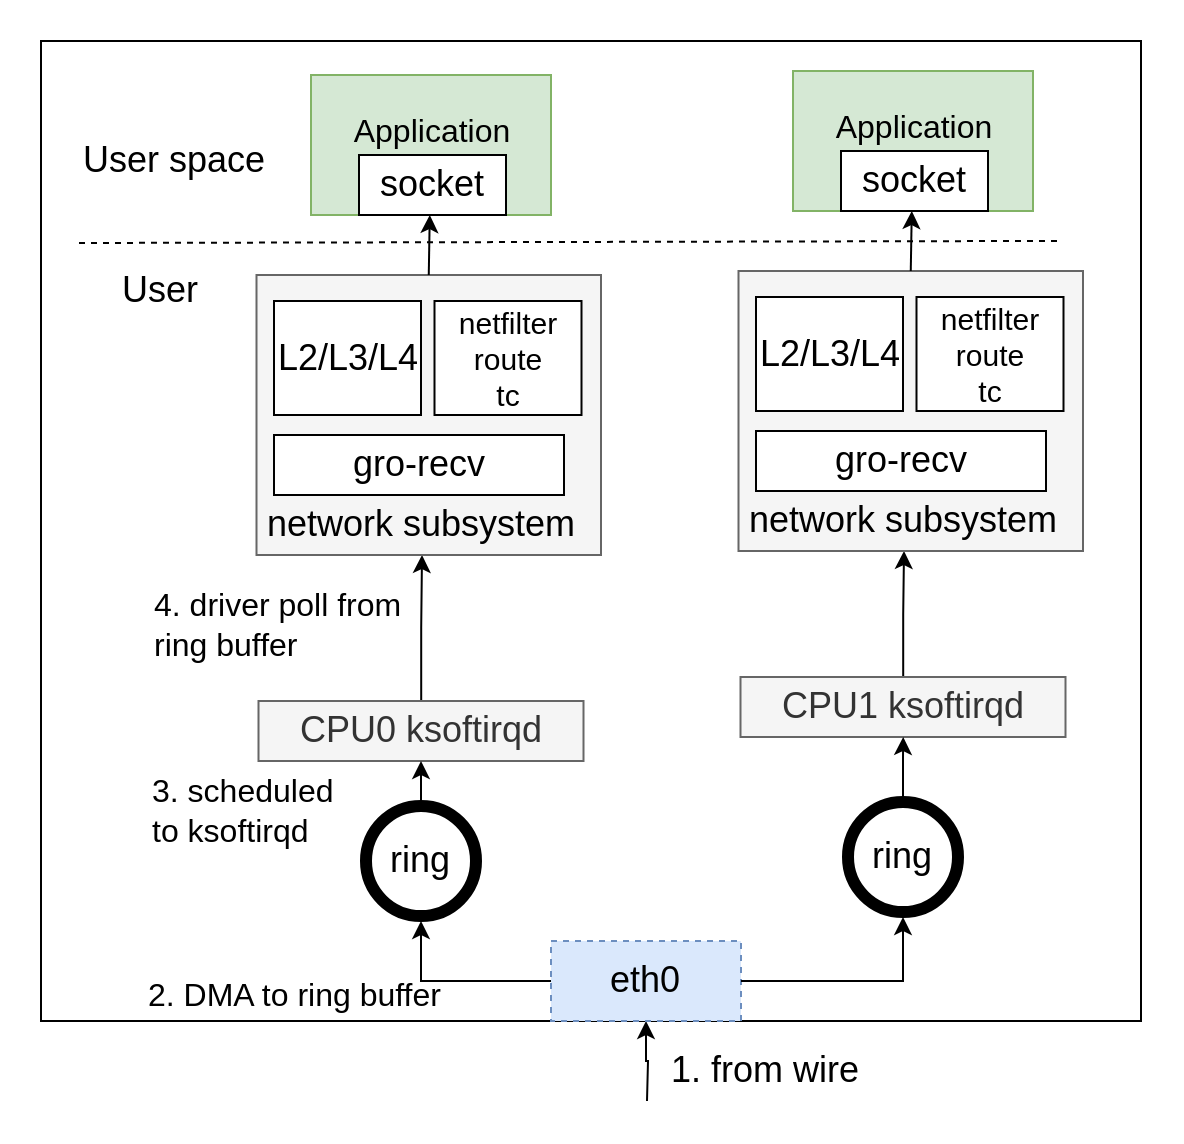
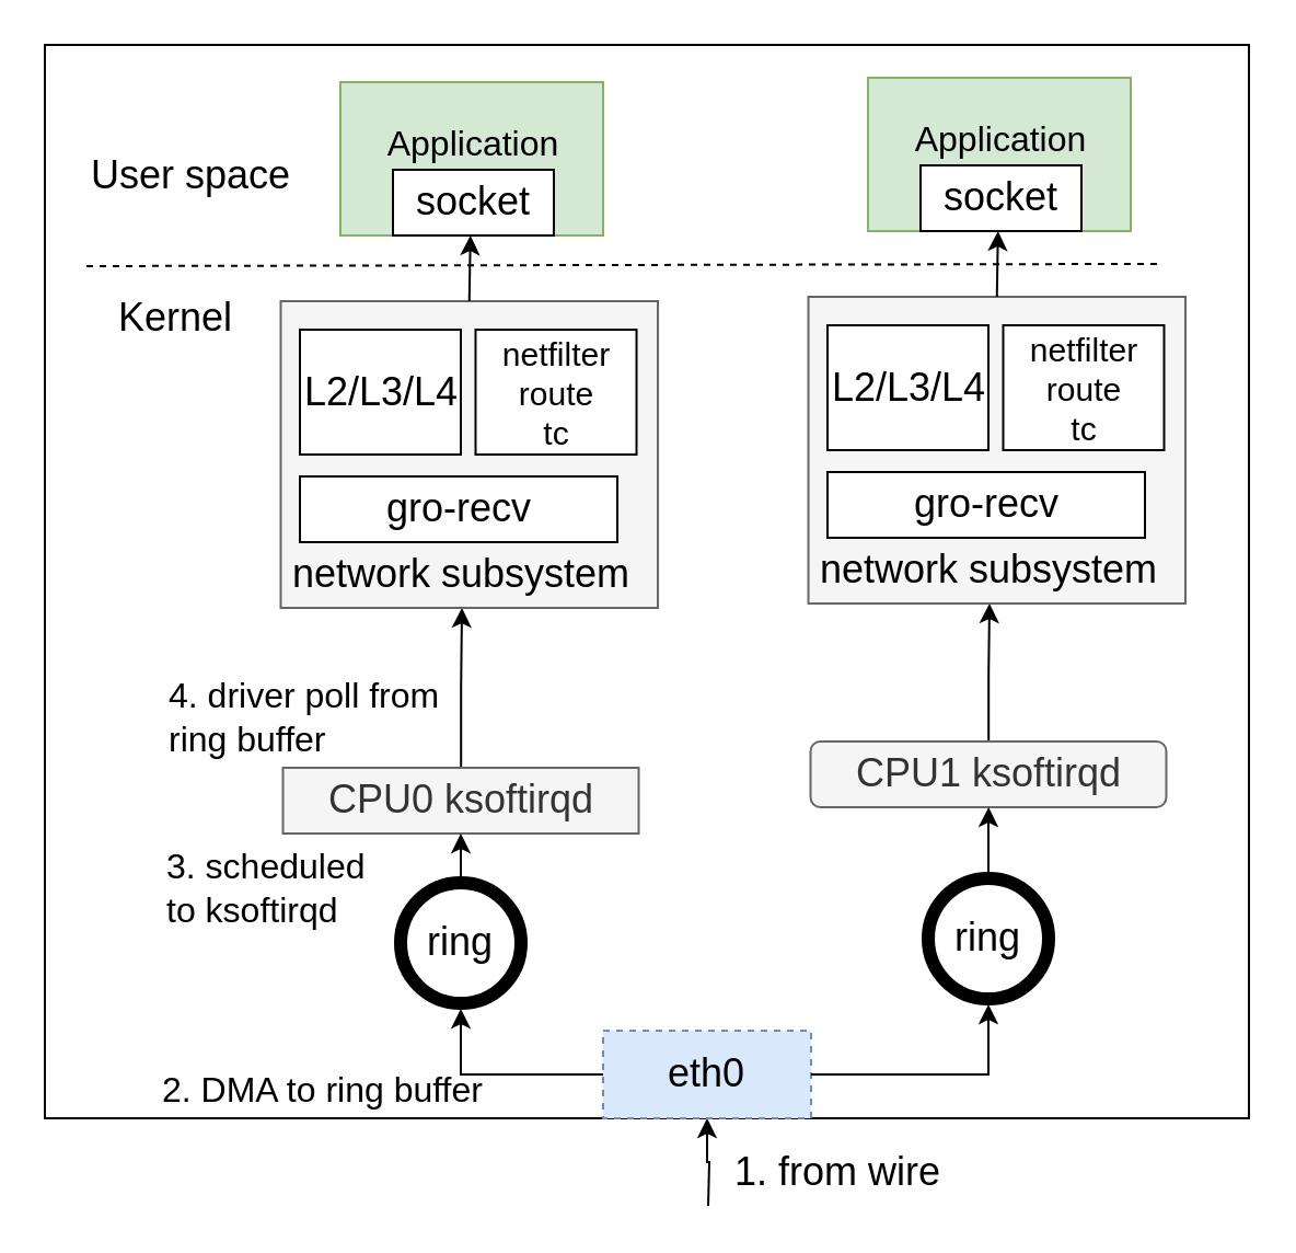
- <mxCell id="22" value="User" style="text;html=1;strokeColor=none;fillColor=none;align=center;verticalAlign=middle;whiteSpace=wrap;rounded=0;fontSize=18;" vertex="1" parent="1"><mxGeometry x="40" y="130" width="80" height="30" as="geometry" /></mxCell>
+ <mxCell id="22" value="Kernel" style="text;html=1;strokeColor=none;fillColor=none;align=center;verticalAlign=middle;whiteSpace=wrap;rounded=0;fontSize=18;" vertex="1" parent="1"><mxGeometry x="40" y="130" width="80" height="30" as="geometry" /></mxCell>
- <mxCell id="18" value="4. driver poll from ring buffer" style="text;html=1;strokeColor=none;fillColor=none;align=left;verticalAlign=middle;whiteSpace=wrap;rounded=0;fontSize=16;" vertex="1" parent="1"><mxGeometry x="74.75" y="297" width="142" height="30" as="geometry" /></mxCell>
+ <mxCell id="18" value="4. driver poll from ring buffer" style="text;html=1;strokeColor=none;fillColor=none;align=left;verticalAlign=middle;whiteSpace=wrap;rounded=0;fontSize=16;" vertex="1" parent="1"><mxGeometry x="74.75" y="312" width="142" height="30" as="geometry" /></mxCell>
- <mxCell id="29" value="CPU1 ksoftirqd" style="rounded=0;whiteSpace=wrap;html=1;fontSize=18;fillColor=#f5f5f5;strokeColor=#666666;fontColor=#333333;" vertex="1" parent="1"><mxGeometry x="369.75" y="338" width="162.5" height="30" as="geometry" /></mxCell>
+ <mxCell id="29" value="CPU1 ksoftirqd" style="whiteSpace=wrap;html=1;fontSize=18;fillColor=#f5f5f5;strokeColor=#666666;fontColor=#333333;rounded=1;" vertex="1" parent="1"><mxGeometry x="369.75" y="338" width="162.5" height="30" as="geometry" /></mxCell>
